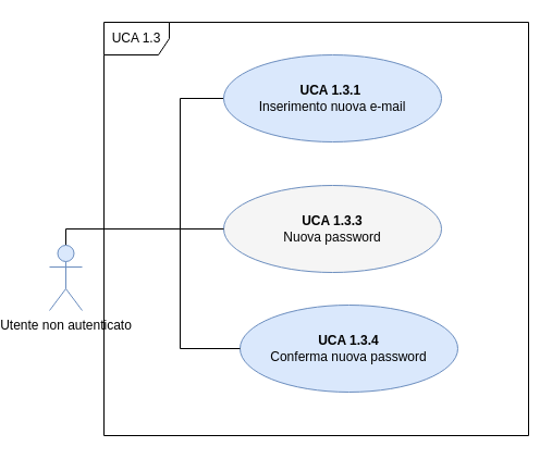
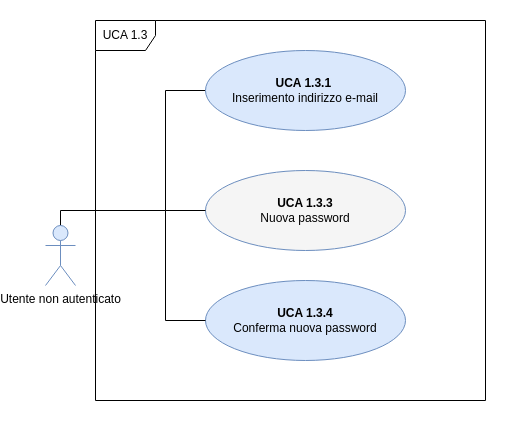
- <mxCell id="5" value="&lt;b&gt;UCA 1.3.1&amp;nbsp;&lt;/b&gt;&lt;br&gt;Inserimento nuova e-mail&lt;b&gt;&lt;br&gt;&lt;/b&gt;" style="ellipse;whiteSpace=wrap;html=1;fillColor=#dae8fc;strokeColor=#6c8ebf;" parent="1" vertex="1"><mxGeometry x="180" y="50" width="200" height="80" as="geometry" /></mxCell>
+ <mxCell id="5" value="&lt;b&gt;UCA 1.3.1&amp;nbsp;&lt;/b&gt;&lt;br&gt;Inserimento indirizzo e-mail&lt;b&gt;&lt;br&gt;&lt;/b&gt;" style="ellipse;whiteSpace=wrap;html=1;fillColor=#dae8fc;strokeColor=#6c8ebf;" parent="1" vertex="1"><mxGeometry x="180" y="50" width="200" height="80" as="geometry" /></mxCell>
- <mxCell id="7" value="&lt;b&gt;UCA 1.3.4&lt;/b&gt;&lt;br&gt;Conferma nuova password" style="ellipse;whiteSpace=wrap;html=1;fillColor=#dae8fc;strokeColor=#6c8ebf;" parent="1" vertex="1"><mxGeometry x="195" y="280" width="200" height="80" as="geometry" /></mxCell>
+ <mxCell id="7" value="&lt;b&gt;UCA 1.3.4&lt;/b&gt;&lt;br&gt;Conferma nuova password" style="ellipse;whiteSpace=wrap;html=1;fillColor=#dae8fc;strokeColor=#6c8ebf;" parent="1" vertex="1"><mxGeometry x="180" y="280" width="200" height="80" as="geometry" /></mxCell>
